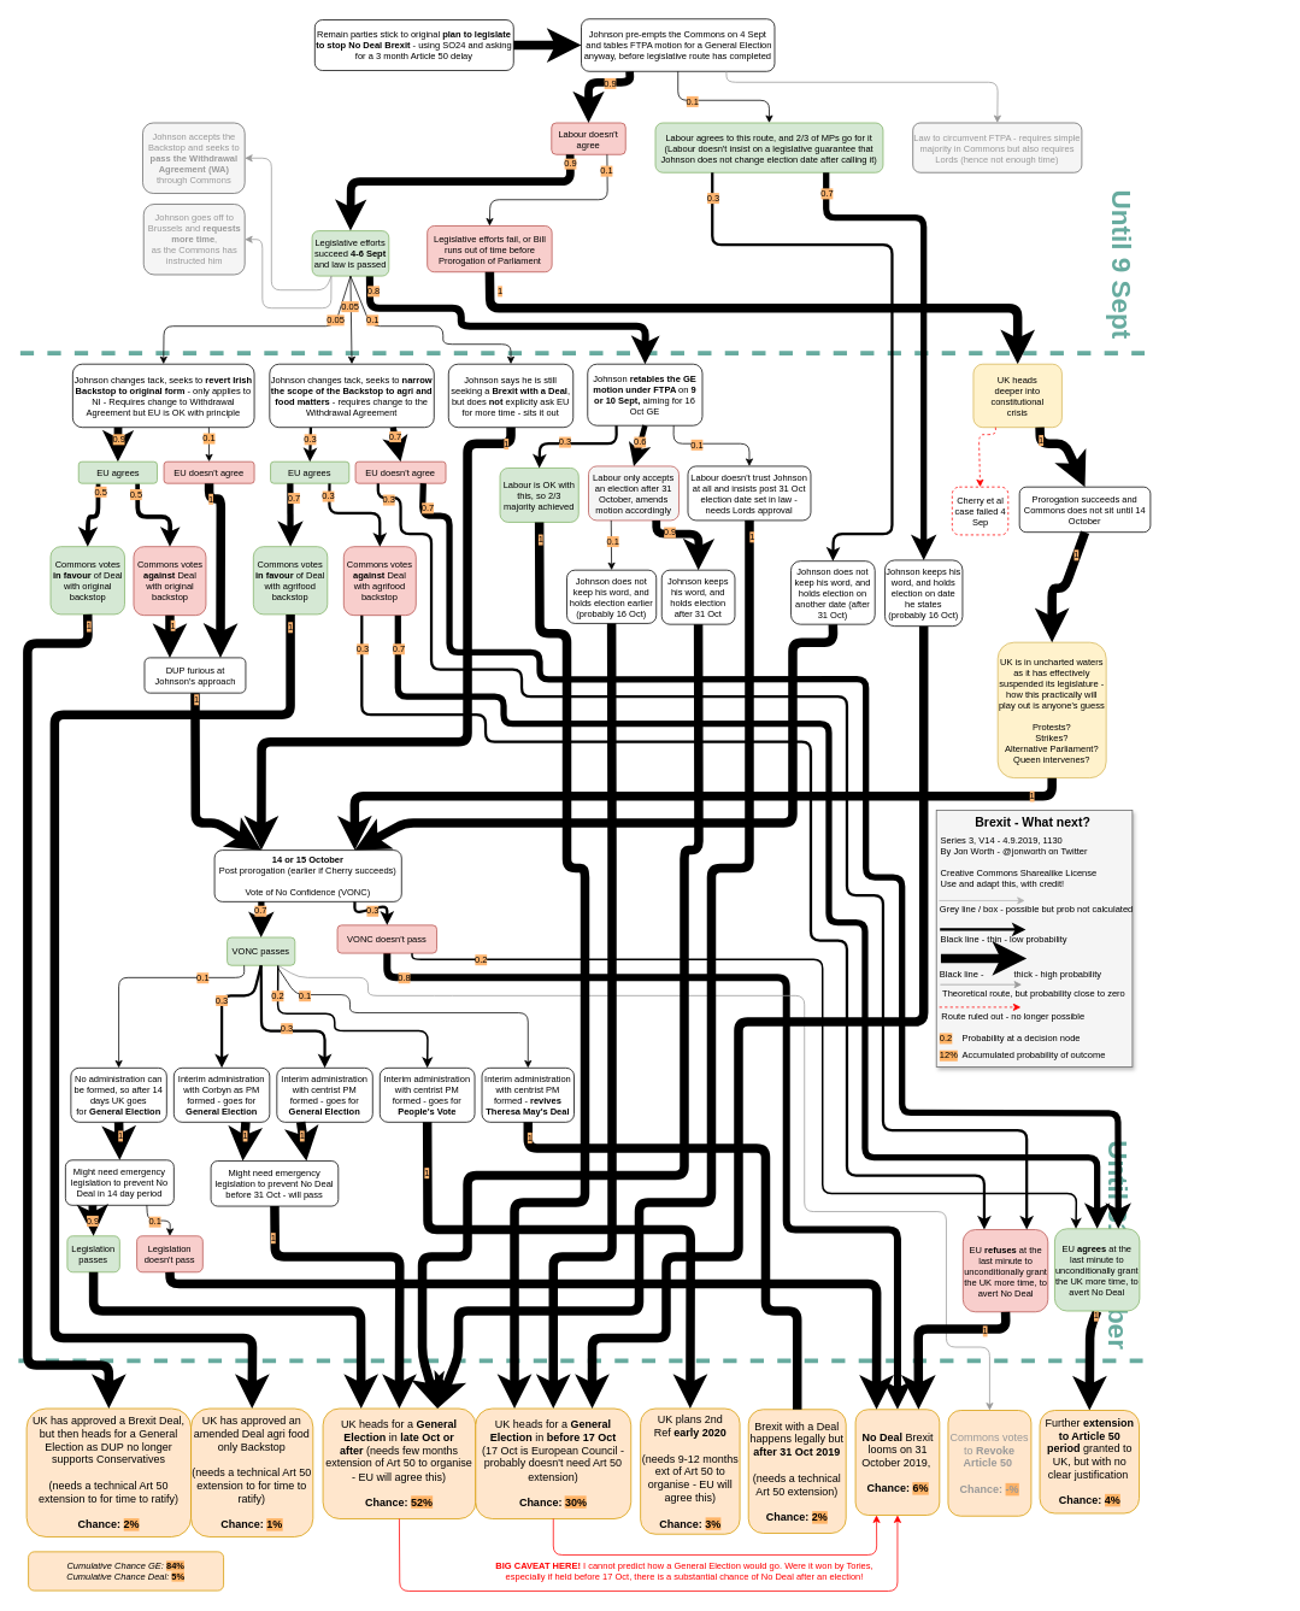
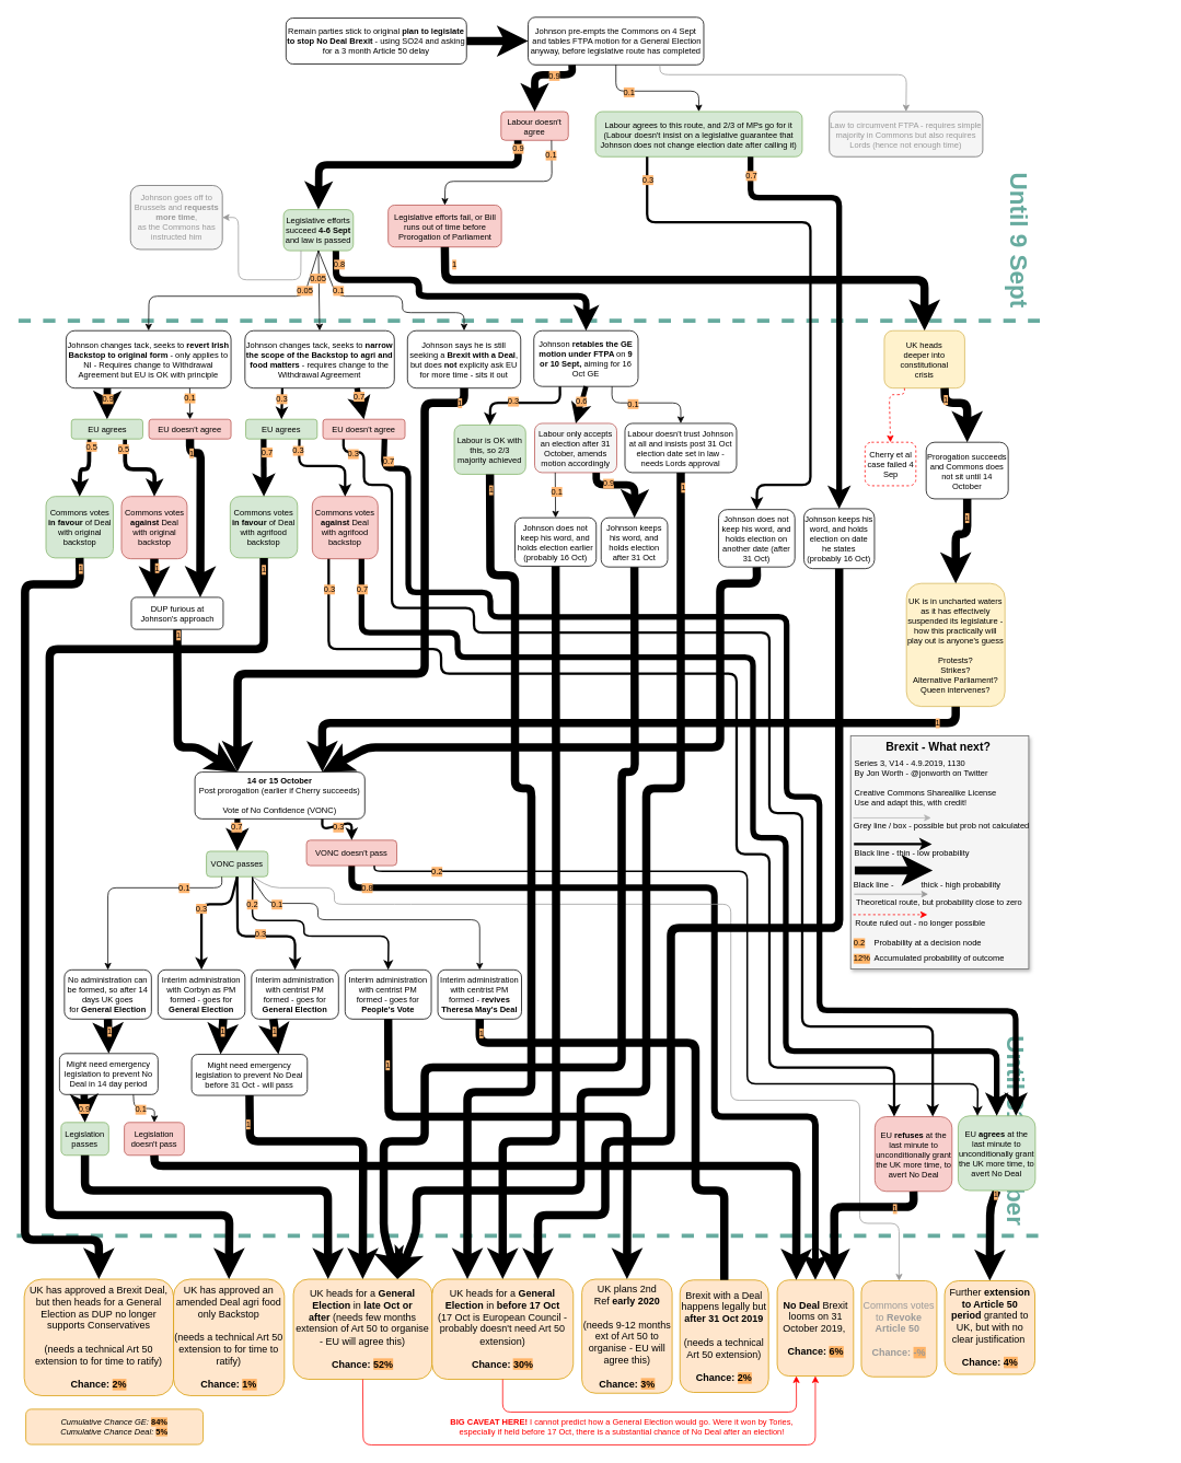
- <mxCell id="42" value="Johnson accepts the Backstop and seeks to &lt;b style=&quot;font-size: 10px;&quot;&gt;pass the Withdrawal Agreement (WA)&lt;/b&gt; through Commons" style="rounded=1;whiteSpace=wrap;html=1;fontSize=10;fillColor=#f5f5f5;strokeColor=#666666;fontColor=#999999;" parent="1" vertex="1"><mxGeometry x="157.5" y="135" width="113" height="78" as="geometry" /></mxCell>
- <mxCell id="125" value="" style="endArrow=classic;html=1;strokeColor=#999999;strokeWidth=1;fontSize=10;fontColor=#000000;exitX=0.25;exitY=1;exitDx=0;exitDy=0;entryX=1;entryY=0.5;entryDx=0;entryDy=0;" parent="1" source="41" target="42" edge="1"><mxGeometry width="50" height="50" relative="1" as="geometry"><mxPoint x="298" y="235" as="sourcePoint" /><mxPoint x="348" y="185" as="targetPoint" /><Array as="points"><mxPoint x="360" y="320" /><mxPoint x="300" y="320" /><mxPoint x="300" y="174" /></Array></mxGeometry></mxCell>
- <mxCell id="66" value="Prorogation succeeds and Commons does not sit until 14 October" style="rounded=1;whiteSpace=wrap;html=1;fontSize=10;" parent="1" vertex="1"><mxGeometry x="1128" y="538" width="145" height="50" as="geometry" /></mxCell>
+ <mxCell id="66" value="Prorogation succeeds and Commons does not sit until 14 October" style="rounded=1;whiteSpace=wrap;html=1;fontSize=10;" parent="1" vertex="1"><mxGeometry x="1128" y="538" width="100" height="69" as="geometry" /></mxCell>
